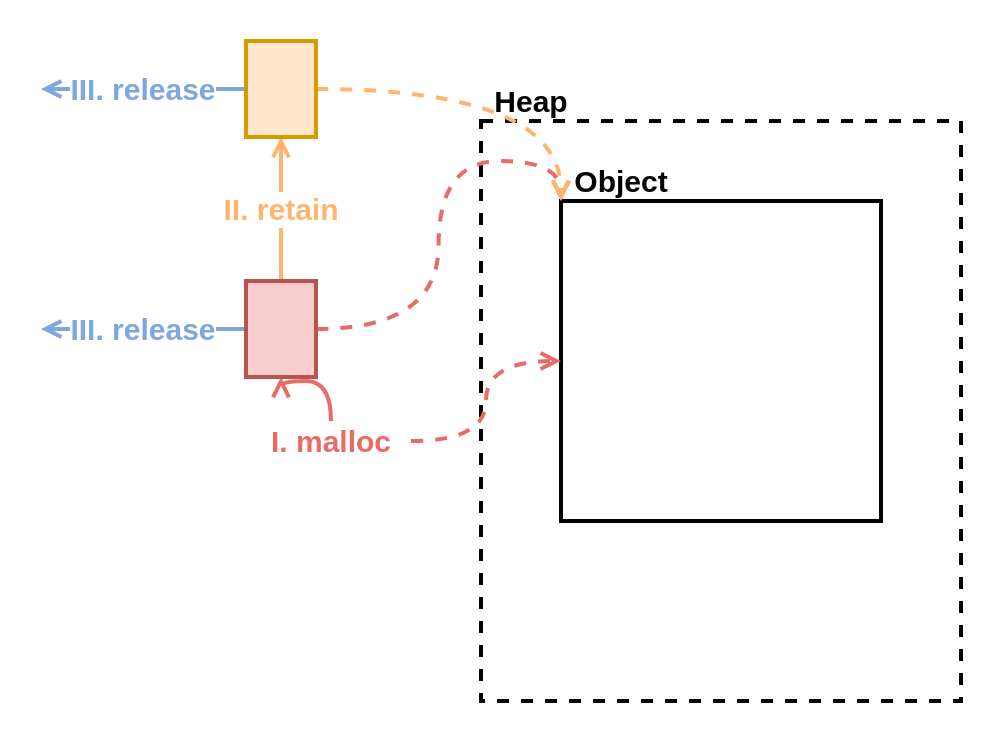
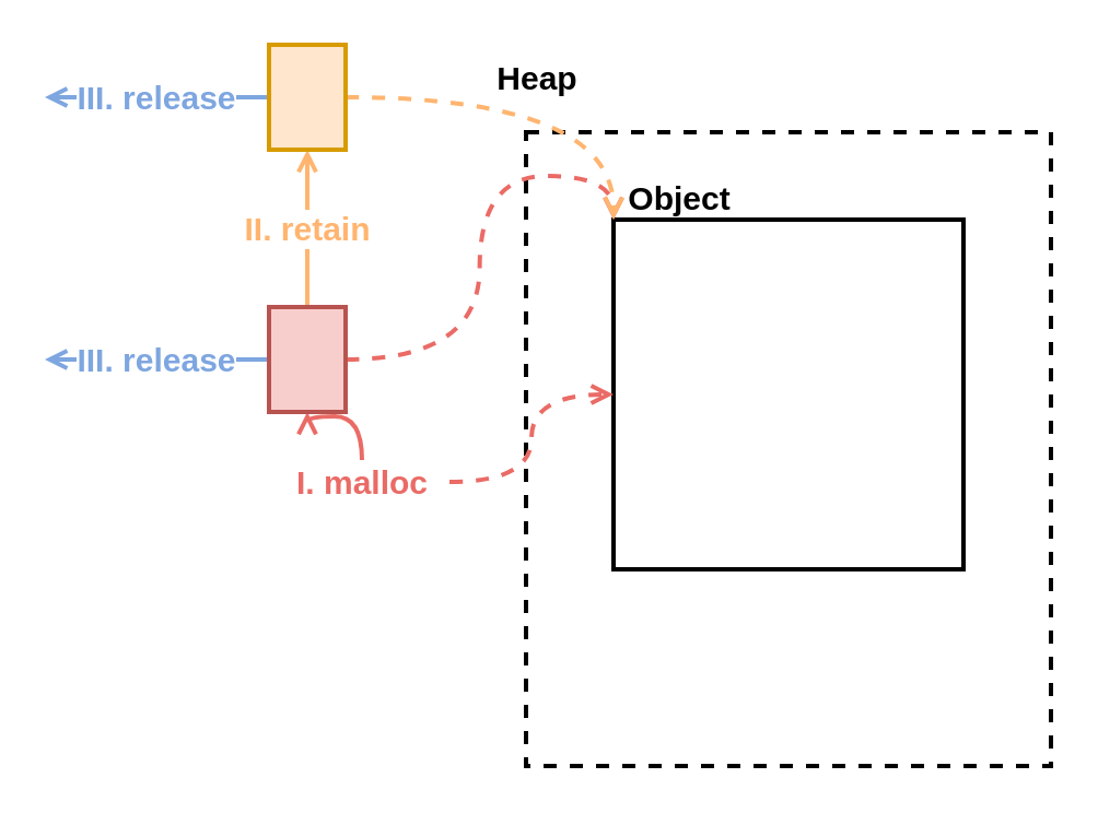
- <mxCell id="5" value="Heap" style="text;html=1;align=center;verticalAlign=middle;resizable=0;points=[];autosize=1;strokeColor=none;fontSize=15;fontStyle=1" parent="1" vertex="1"><mxGeometry x="240" y="40" width="50" height="20" as="geometry" /></mxCell>
+ <mxCell id="5" value="Heap" style="text;html=1;align=center;verticalAlign=middle;resizable=0;points=[];autosize=1;strokeColor=none;fontSize=15;fontStyle=1" parent="1" vertex="1"><mxGeometry x="220" y="25" width="50" height="20" as="geometry" /></mxCell>
